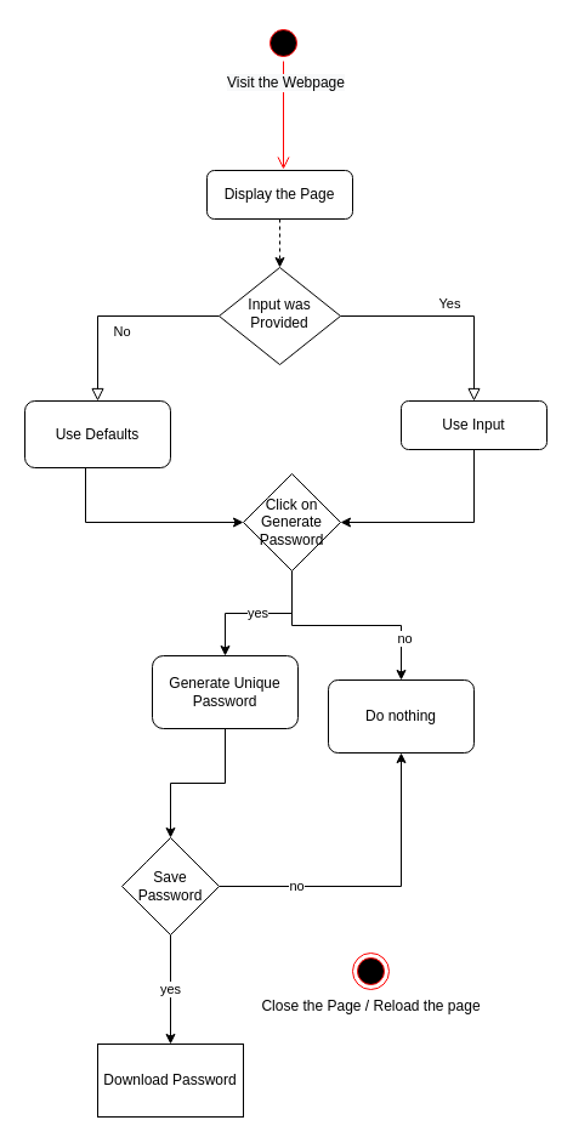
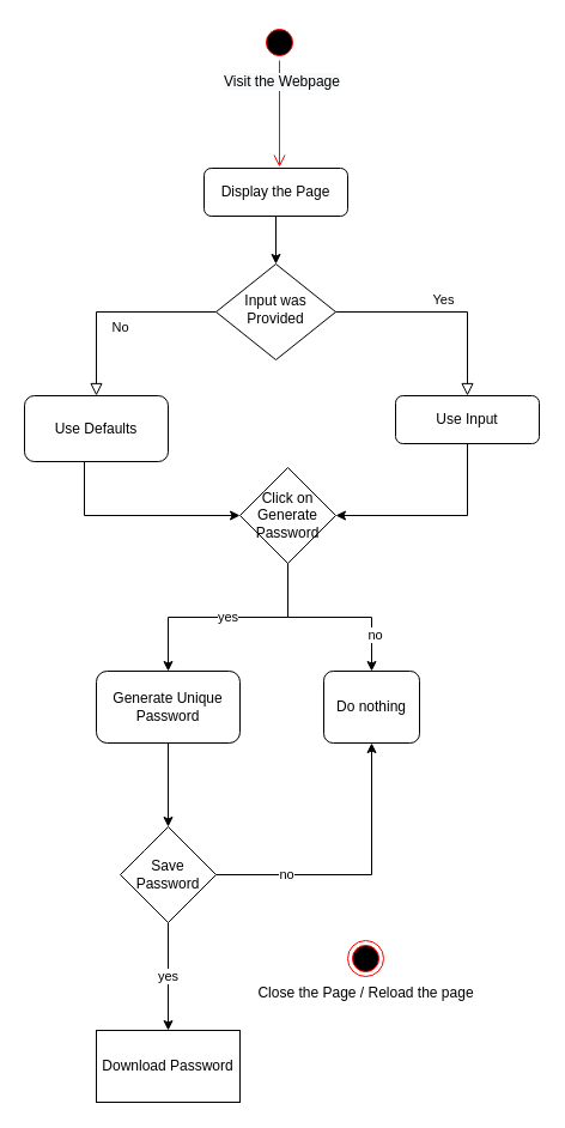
- <mxCell id="2" style="edgeStyle=orthogonalEdgeStyle;rounded=0;orthogonalLoop=1;jettySize=auto;html=1;entryX=0.5;entryY=0;entryDx=0;entryDy=0;dashed=1;" parent="1" source="3" target="6" edge="1"><mxGeometry relative="1" as="geometry" /></mxCell>
+ <mxCell id="2" style="edgeStyle=orthogonalEdgeStyle;rounded=0;orthogonalLoop=1;jettySize=auto;html=1;entryX=0.5;entryY=0;entryDx=0;entryDy=0;" parent="1" source="3" target="6" edge="1"><mxGeometry relative="1" as="geometry" /></mxCell>
- <mxCell id="17" value="Generate Unique Password" style="whiteSpace=wrap;html=1;rounded=1;glass=0;strokeWidth=1;shadow=0;" parent="1" vertex="1"><mxGeometry x="125" y="540" width="120" height="60" as="geometry" /></mxCell>
+ <mxCell id="17" value="Generate Unique Password" style="whiteSpace=wrap;html=1;rounded=1;glass=0;strokeWidth=1;shadow=0;" parent="1" vertex="1"><mxGeometry x="80" y="560" width="120" height="60" as="geometry" /></mxCell>
- <mxCell id="21" value="Do nothing" style="whiteSpace=wrap;html=1;rounded=1;glass=0;strokeWidth=1;shadow=0;arcSize=13;" parent="1" vertex="1"><mxGeometry x="270" y="560" width="120" height="60" as="geometry" /></mxCell>
+ <mxCell id="21" value="Do nothing" style="whiteSpace=wrap;html=1;rounded=1;glass=0;strokeWidth=1;shadow=0;arcSize=13;" parent="1" vertex="1"><mxGeometry x="270" y="560" width="80" height="60" as="geometry" /></mxCell>
